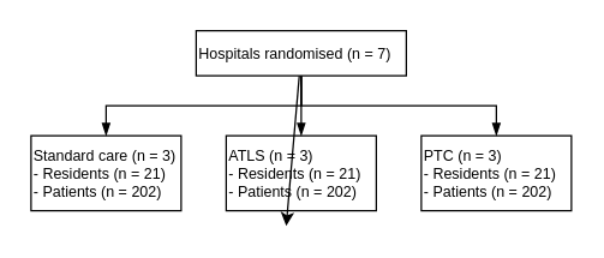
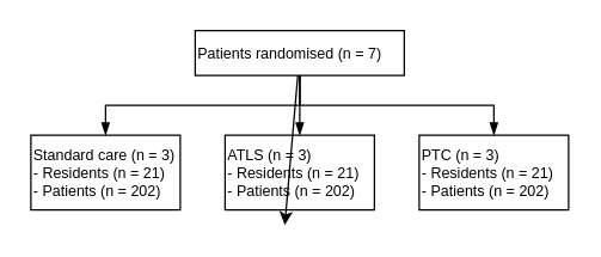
- <mxCell id="6" value="&lt;font color=&quot;#000000&quot; style=&quot;font-size: 10px;&quot;&gt;Hospitals randomised (n = 7)&lt;/font&gt;" style="whiteSpace=wrap;html=1;strokeColor=#000000;fillColor=none;align=left;fontSize=10;" vertex="1" parent="1"><mxGeometry x="130" y="20" width="140" height="30" as="geometry" /></mxCell>
+ <mxCell id="6" value="&lt;font color=&quot;#000000&quot; style=&quot;font-size: 10px;&quot;&gt;Patients randomised (n = 7)&lt;/font&gt;" style="whiteSpace=wrap;html=1;strokeColor=#000000;fillColor=none;align=left;fontSize=10;" vertex="1" parent="1"><mxGeometry x="130" y="20" width="140" height="30" as="geometry" /></mxCell>
